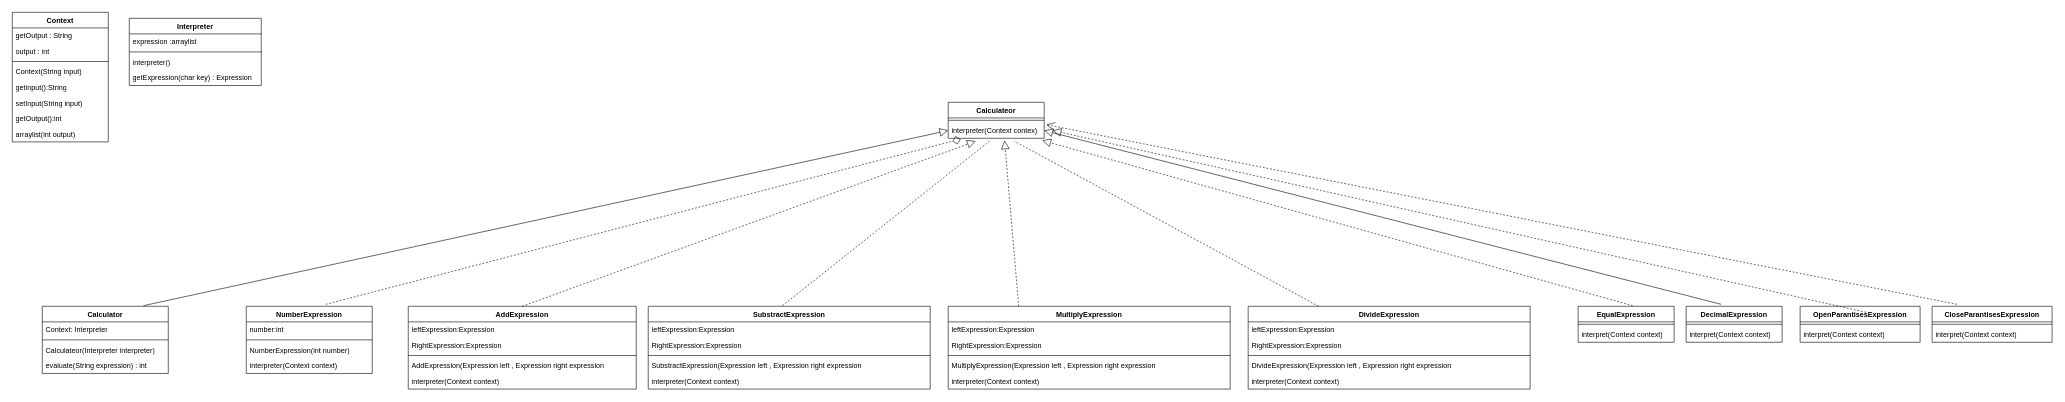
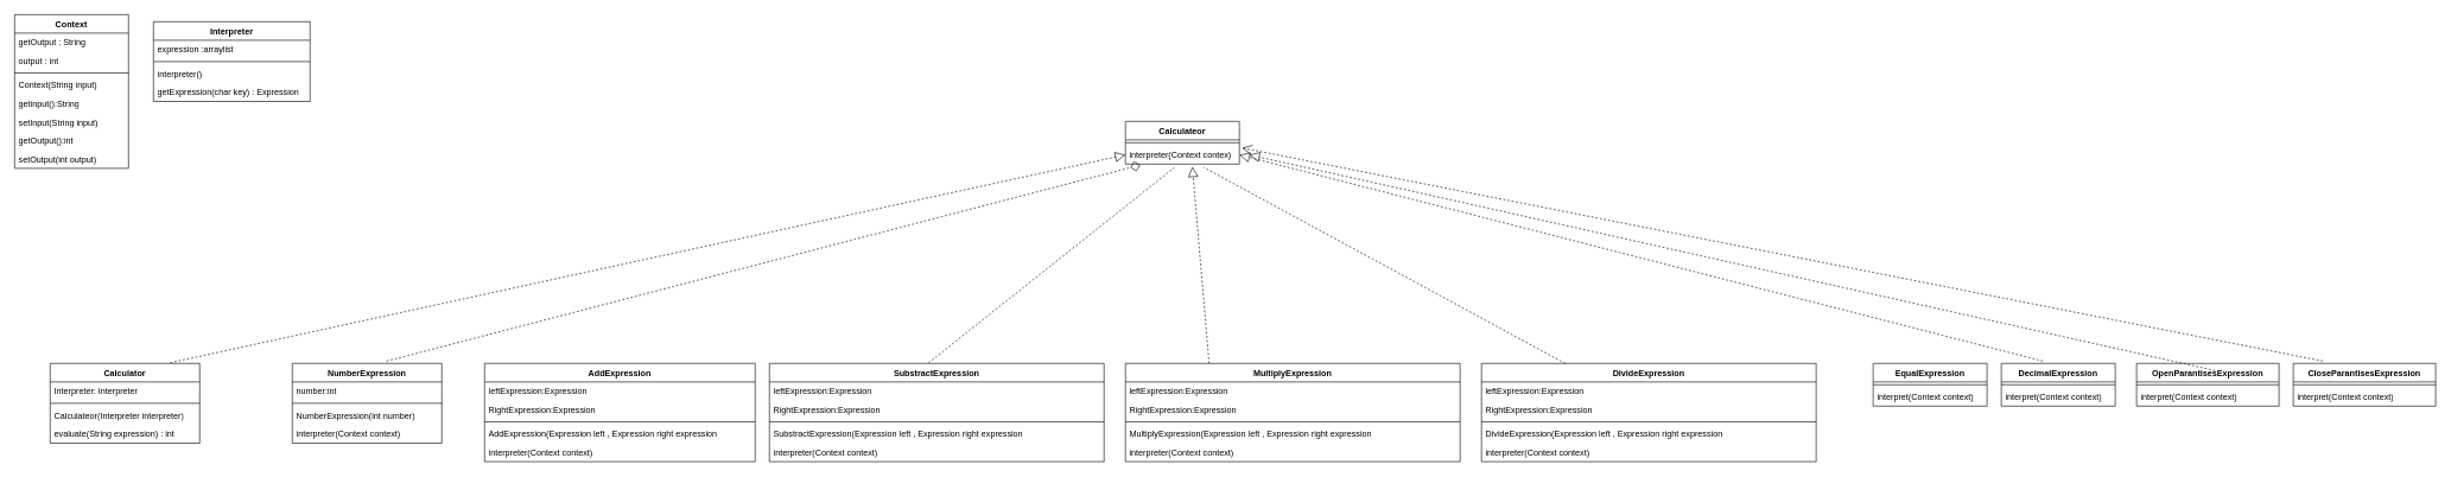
- <mxCell id="10" value="arraylist(int output)" style="text;strokeColor=none;fillColor=none;align=left;verticalAlign=top;spacingLeft=4;spacingRight=4;overflow=hidden;rotatable=0;points=[[0,0.5],[1,0.5]];portConstraint=eastwest;whiteSpace=wrap;html=1;" vertex="1" parent="2"><mxGeometry y="190" width="160" height="26" as="geometry" /></mxCell>
+ <mxCell id="10" value="setOutput(int output)" style="text;strokeColor=none;fillColor=none;align=left;verticalAlign=top;spacingLeft=4;spacingRight=4;overflow=hidden;rotatable=0;points=[[0,0.5],[1,0.5]];portConstraint=eastwest;whiteSpace=wrap;html=1;" vertex="1" parent="2"><mxGeometry y="190" width="160" height="26" as="geometry" /></mxCell>
- <mxCell id="72" value="" style="endArrow=block;dashed=0;endFill=0;endSize=12;html=1;rounded=0;exitX=0.364;exitY=-0.055;exitDx=0;exitDy=0;entryX=1;entryY=0.5;entryDx=0;entryDy=0;exitPerimeter=0;" edge="1" parent="1" source="59" target="64"><mxGeometry width="160" relative="1" as="geometry"><mxPoint x="2731" y="519" as="sourcePoint" /><mxPoint x="1747" y="244" as="targetPoint" /></mxGeometry></mxCell>
+ <mxCell id="72" value="" style="endArrow=block;dashed=1;endFill=0;endSize=12;html=1;rounded=0;exitX=0.364;exitY=-0.055;exitDx=0;exitDy=0;entryX=1;entryY=0.5;entryDx=0;entryDy=0;exitPerimeter=0;" edge="1" parent="1" source="59" target="64"><mxGeometry width="160" relative="1" as="geometry"><mxPoint x="2731" y="519" as="sourcePoint" /><mxPoint x="1747" y="244" as="targetPoint" /></mxGeometry></mxCell>
- <mxCell id="65" value="" style="endArrow=block;dashed=0;endFill=0;endSize=12;html=1;rounded=0;exitX=0.803;exitY=-0.009;exitDx=0;exitDy=0;exitPerimeter=0;entryX=0;entryY=0.5;entryDx=0;entryDy=0;" edge="1" parent="1" source="16" target="64"><mxGeometry width="160" relative="1" as="geometry"><mxPoint x="300" y="350" as="sourcePoint" /><mxPoint x="460" y="350" as="targetPoint" /></mxGeometry></mxCell>
+ <mxCell id="65" value="" style="endArrow=block;dashed=1;endFill=0;endSize=12;html=1;rounded=0;exitX=0.803;exitY=-0.009;exitDx=0;exitDy=0;exitPerimeter=0;entryX=0;entryY=0.5;entryDx=0;entryDy=0;" edge="1" parent="1" source="16" target="64"><mxGeometry width="160" relative="1" as="geometry"><mxPoint x="300" y="350" as="sourcePoint" /><mxPoint x="460" y="350" as="targetPoint" /></mxGeometry></mxCell>
- <mxCell id="71" value="" style="endArrow=block;dashed=1;endFill=0;endSize=12;html=1;rounded=0;exitX=0.568;exitY=-0.017;exitDx=0;exitDy=0;entryX=0.98;entryY=1.137;entryDx=0;entryDy=0;entryPerimeter=0;exitPerimeter=0;" edge="1" parent="1" source="50" target="64"><mxGeometry width="160" relative="1" as="geometry"><mxPoint x="2208" y="520" as="sourcePoint" /><mxPoint x="1700" y="245" as="targetPoint" /></mxGeometry></mxCell>
- <mxCell id="67" value="" style="endArrow=block;dashed=1;endFill=0;endSize=12;html=1;rounded=0;exitX=0.5;exitY=0;exitDx=0;exitDy=0;entryX=0.287;entryY=1.181;entryDx=0;entryDy=0;entryPerimeter=0;" edge="1" parent="1" source="26" target="64"><mxGeometry width="160" relative="1" as="geometry"><mxPoint x="553" y="517" as="sourcePoint" /><mxPoint x="1611" y="241" as="targetPoint" /></mxGeometry></mxCell>
- <mxCell id="17" value="Context: Interpreter" style="text;strokeColor=none;fillColor=none;align=left;verticalAlign=top;spacingLeft=4;spacingRight=4;overflow=hidden;rotatable=0;points=[[0,0.5],[1,0.5]];portConstraint=eastwest;whiteSpace=wrap;html=1;" vertex="1" parent="16"><mxGeometry y="26" width="210" height="26" as="geometry" /></mxCell>
+ <mxCell id="17" value="Interpreter: Interpreter" style="text;strokeColor=none;fillColor=none;align=left;verticalAlign=top;spacingLeft=4;spacingRight=4;overflow=hidden;rotatable=0;points=[[0,0.5],[1,0.5]];portConstraint=eastwest;whiteSpace=wrap;html=1;" vertex="1" parent="16"><mxGeometry y="26" width="210" height="26" as="geometry" /></mxCell>
